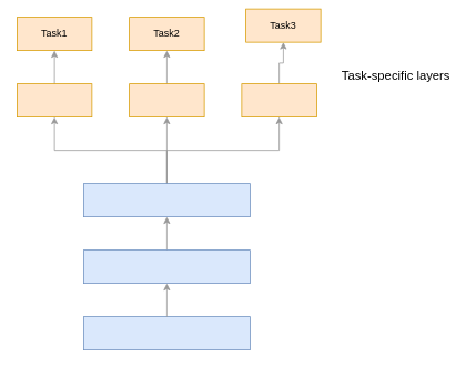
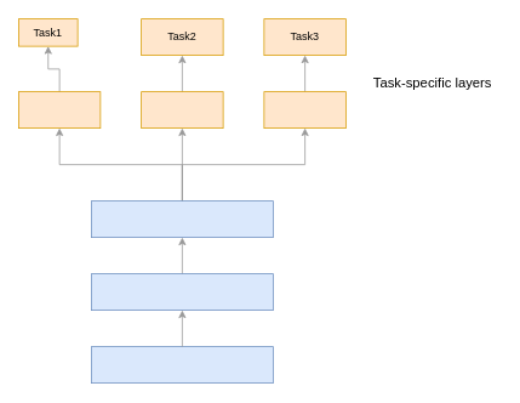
- <mxCell id="18" value="Task3" style="rounded=0;whiteSpace=wrap;html=1;fillColor=#ffe6cc;strokeColor=#d79b00;" vertex="1" parent="1"><mxGeometry x="295" y="10" width="90" height="40" as="geometry" /></mxCell>
+ <mxCell id="18" value="Task3" style="rounded=0;whiteSpace=wrap;html=1;fillColor=#ffe6cc;strokeColor=#d79b00;" vertex="1" parent="1"><mxGeometry x="290" y="20" width="90" height="40" as="geometry" /></mxCell>
- <mxCell id="16" value="Task1" style="rounded=0;whiteSpace=wrap;html=1;fillColor=#ffe6cc;strokeColor=#d79b00;" vertex="1" parent="1"><mxGeometry x="20" y="20" width="90" height="40" as="geometry" /></mxCell>
+ <mxCell id="16" value="Task1" style="rounded=0;whiteSpace=wrap;html=1;fillColor=#ffe6cc;strokeColor=#d79b00;" vertex="1" parent="1"><mxGeometry x="20" y="20" width="65" height="30" as="geometry" /></mxCell>
